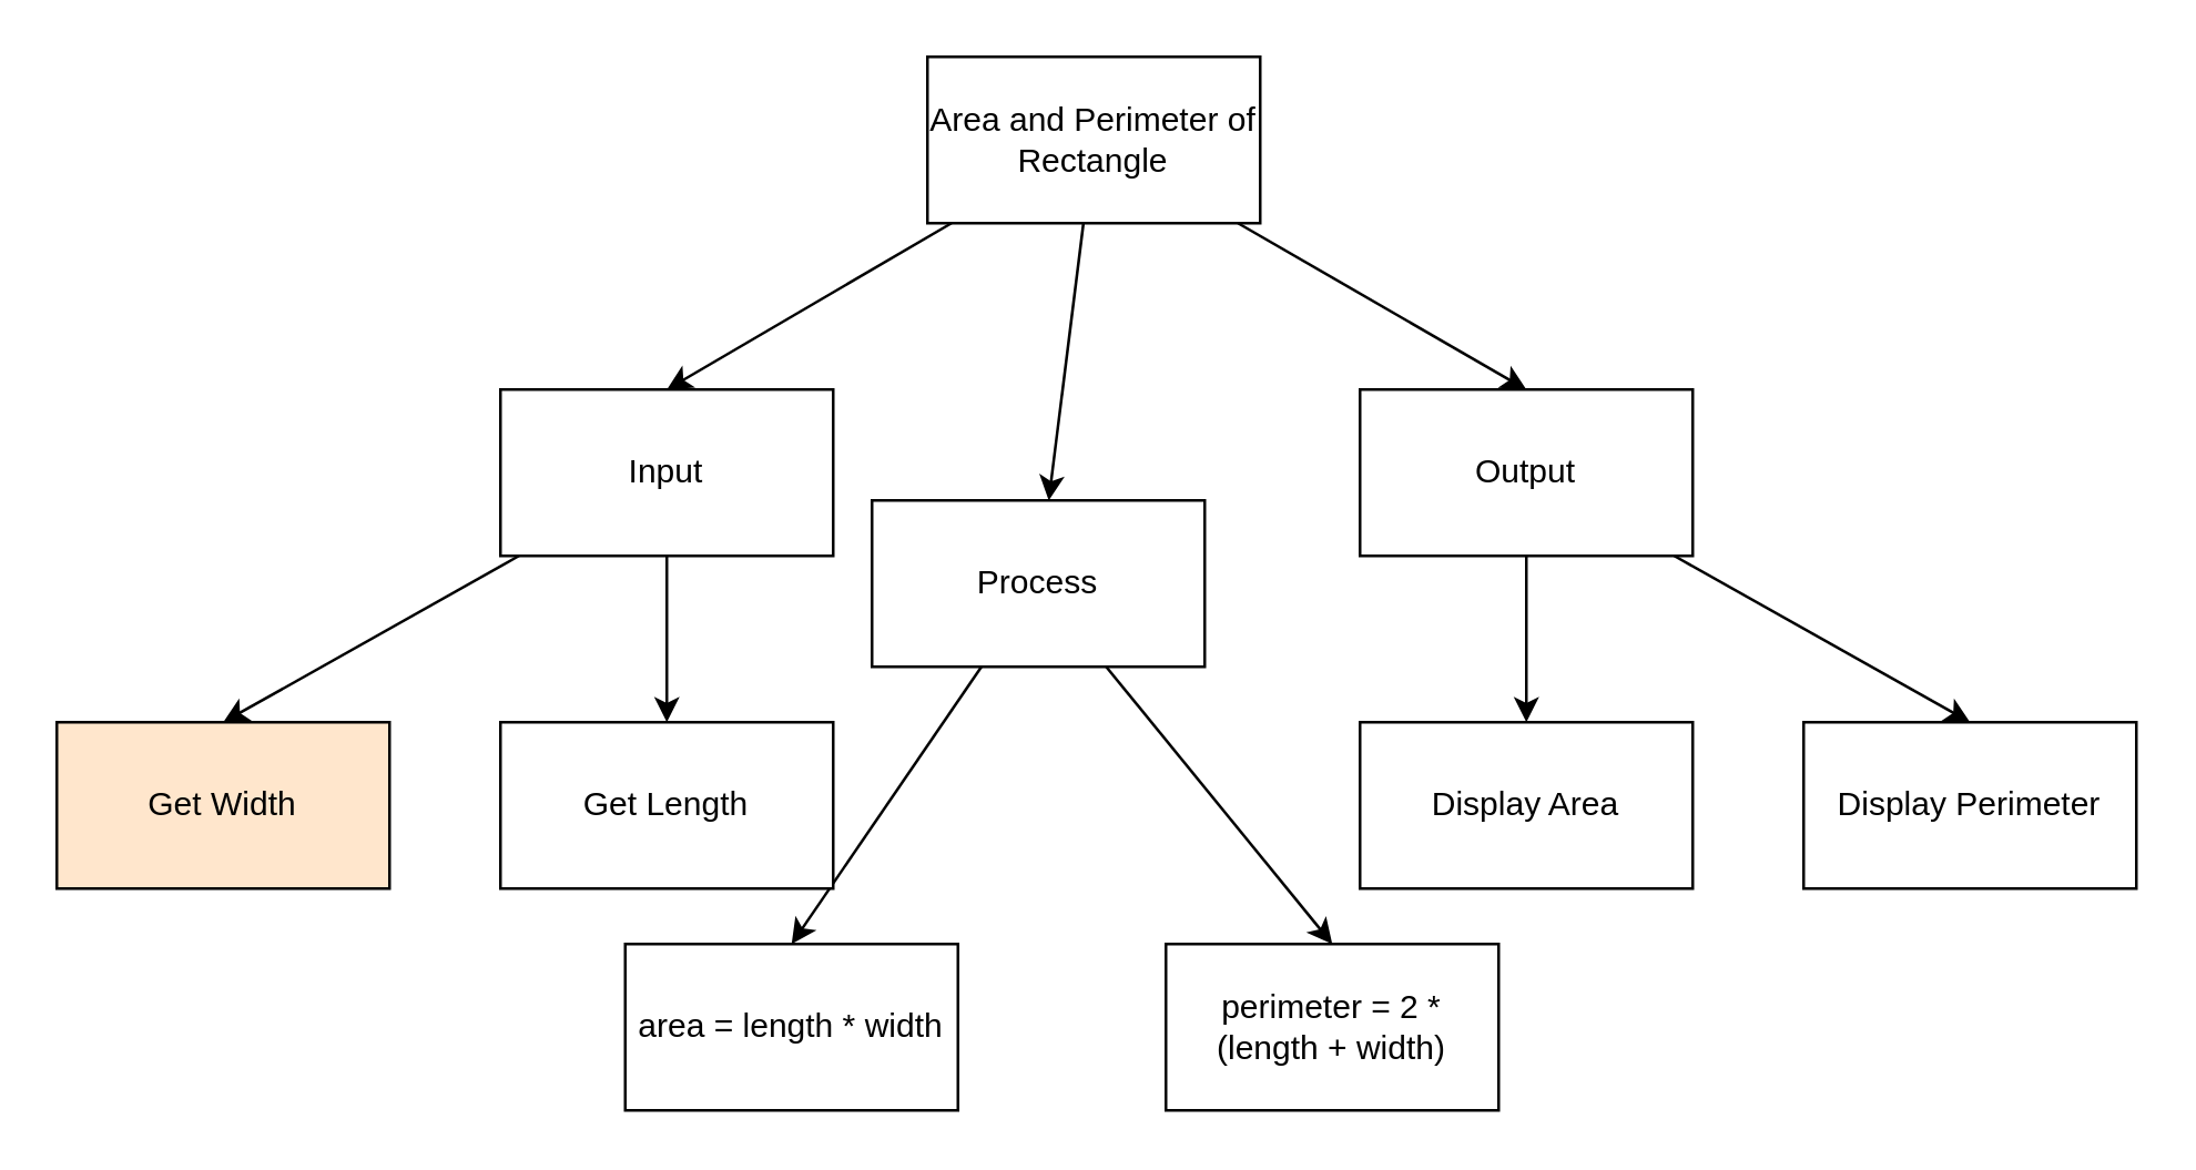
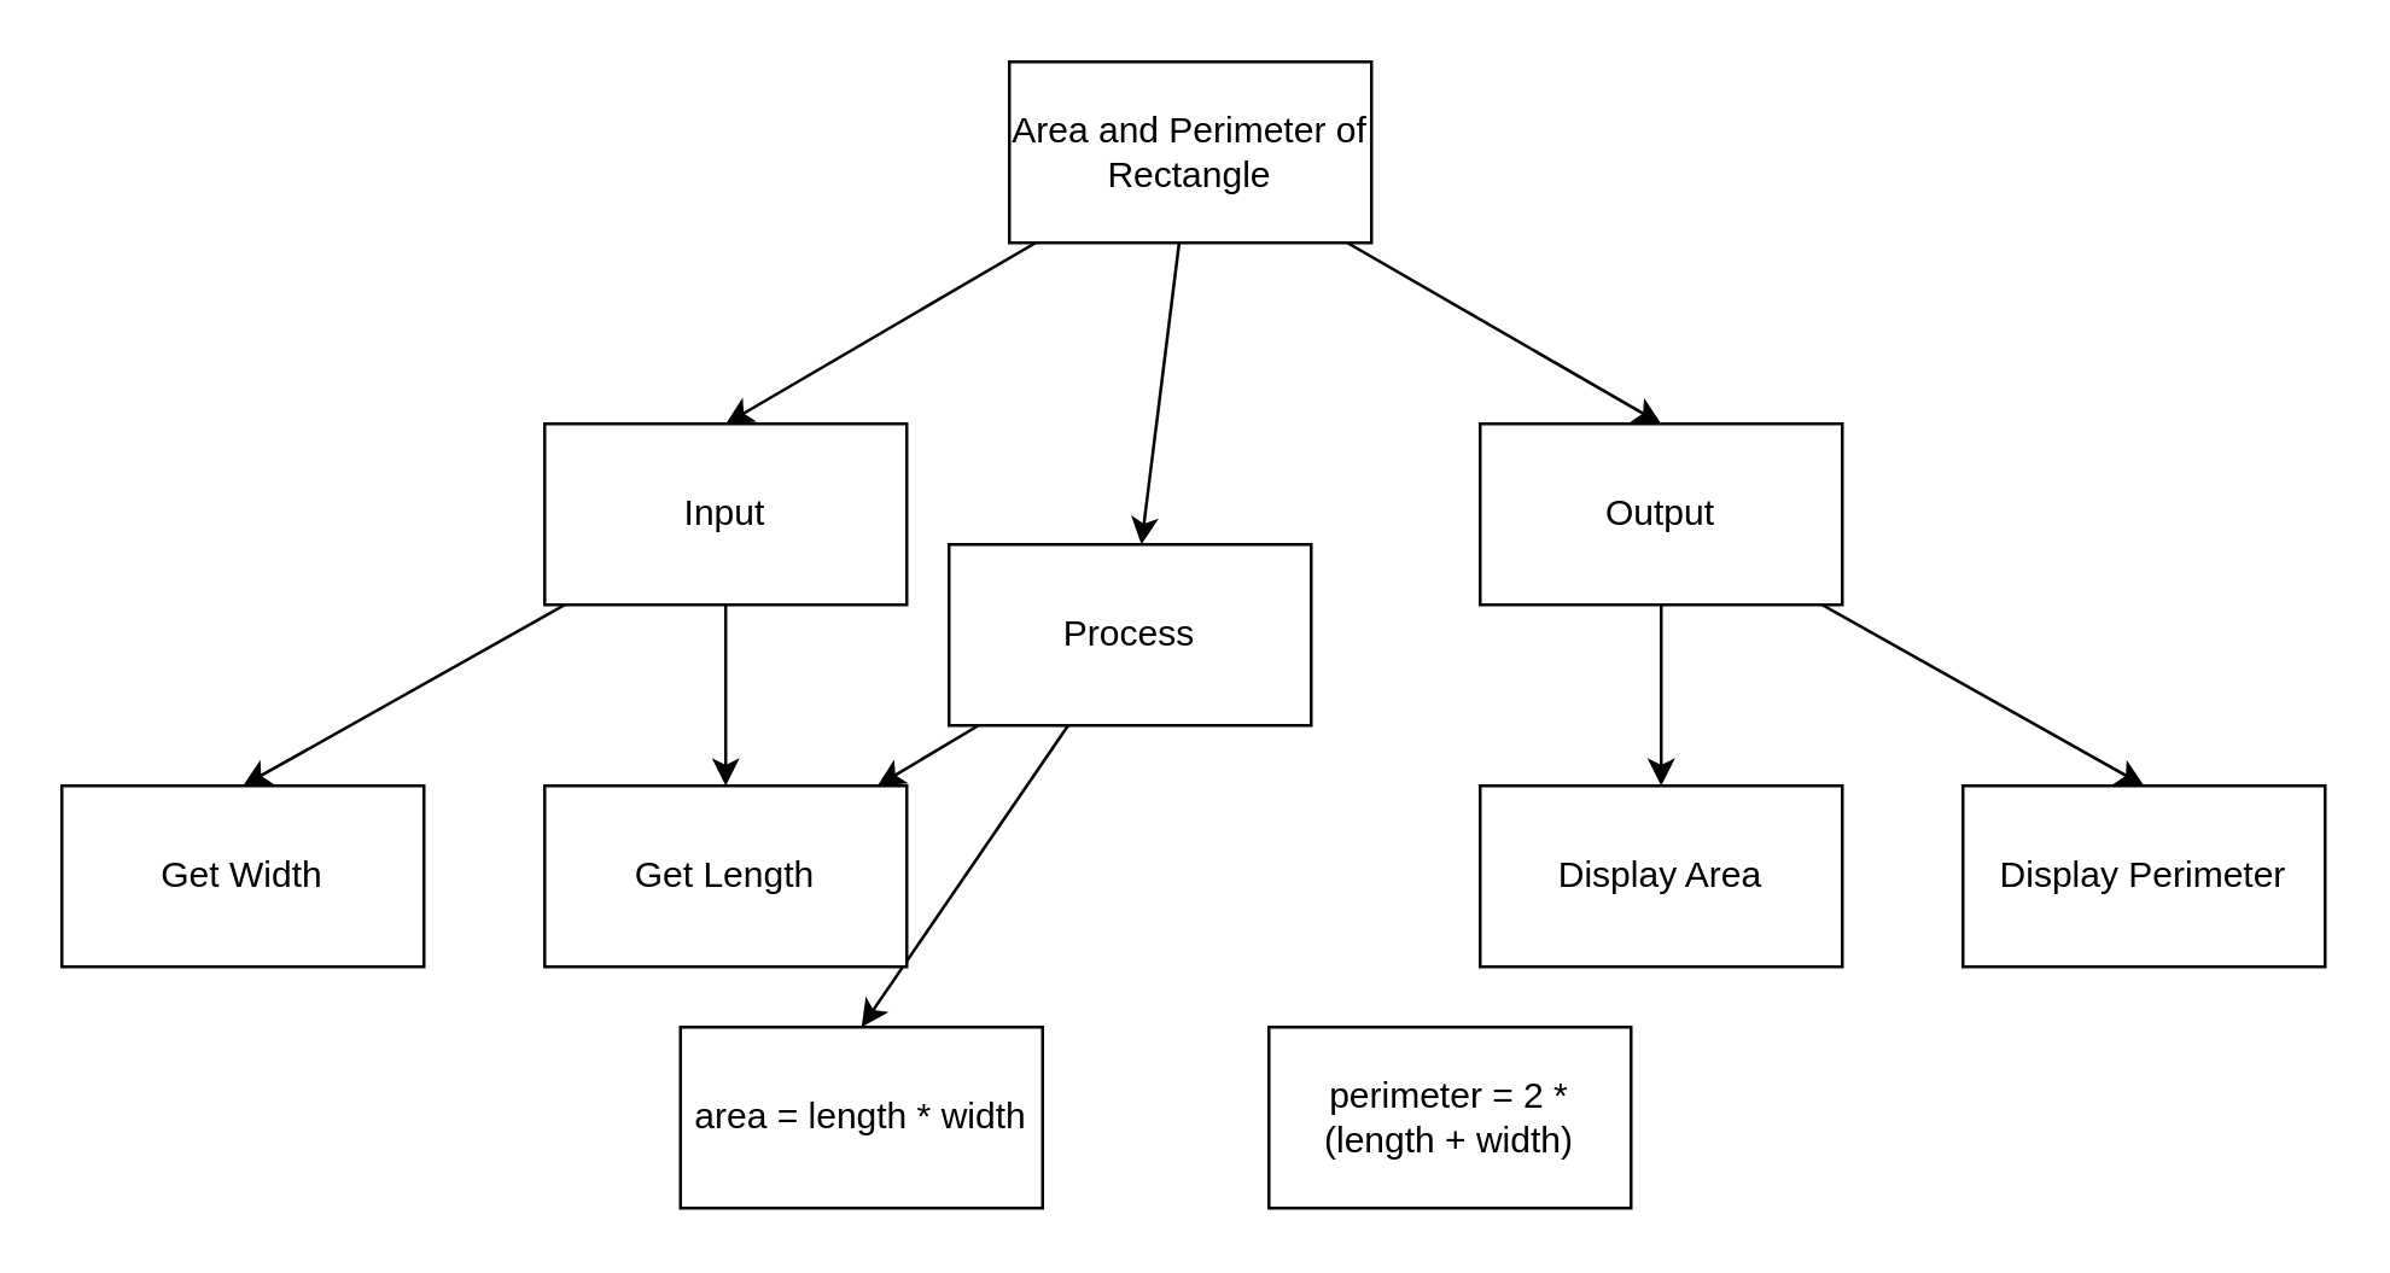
- <mxCell id="7" style="edgeStyle=none;html=1;entryX=0.5;entryY=0;entryDx=0;entryDy=0;" edge="1" parent="1" source="8" target="20"><mxGeometry relative="1" as="geometry" /></mxCell>
+ <mxCell id="7" style="edgeStyle=none;html=1;" edge="1" parent="1" source="8" target="15"><mxGeometry relative="1" as="geometry" /></mxCell>
- <mxCell id="16" value="Get Width" style="rounded=0;whiteSpace=wrap;html=1;fillColor=#ffe6cc;" vertex="1" parent="1"><mxGeometry x="20" y="260" width="120" height="60" as="geometry" /></mxCell>
+ <mxCell id="16" value="Get Width" style="rounded=0;whiteSpace=wrap;html=1;" vertex="1" parent="1"><mxGeometry x="20" y="260" width="120" height="60" as="geometry" /></mxCell>
